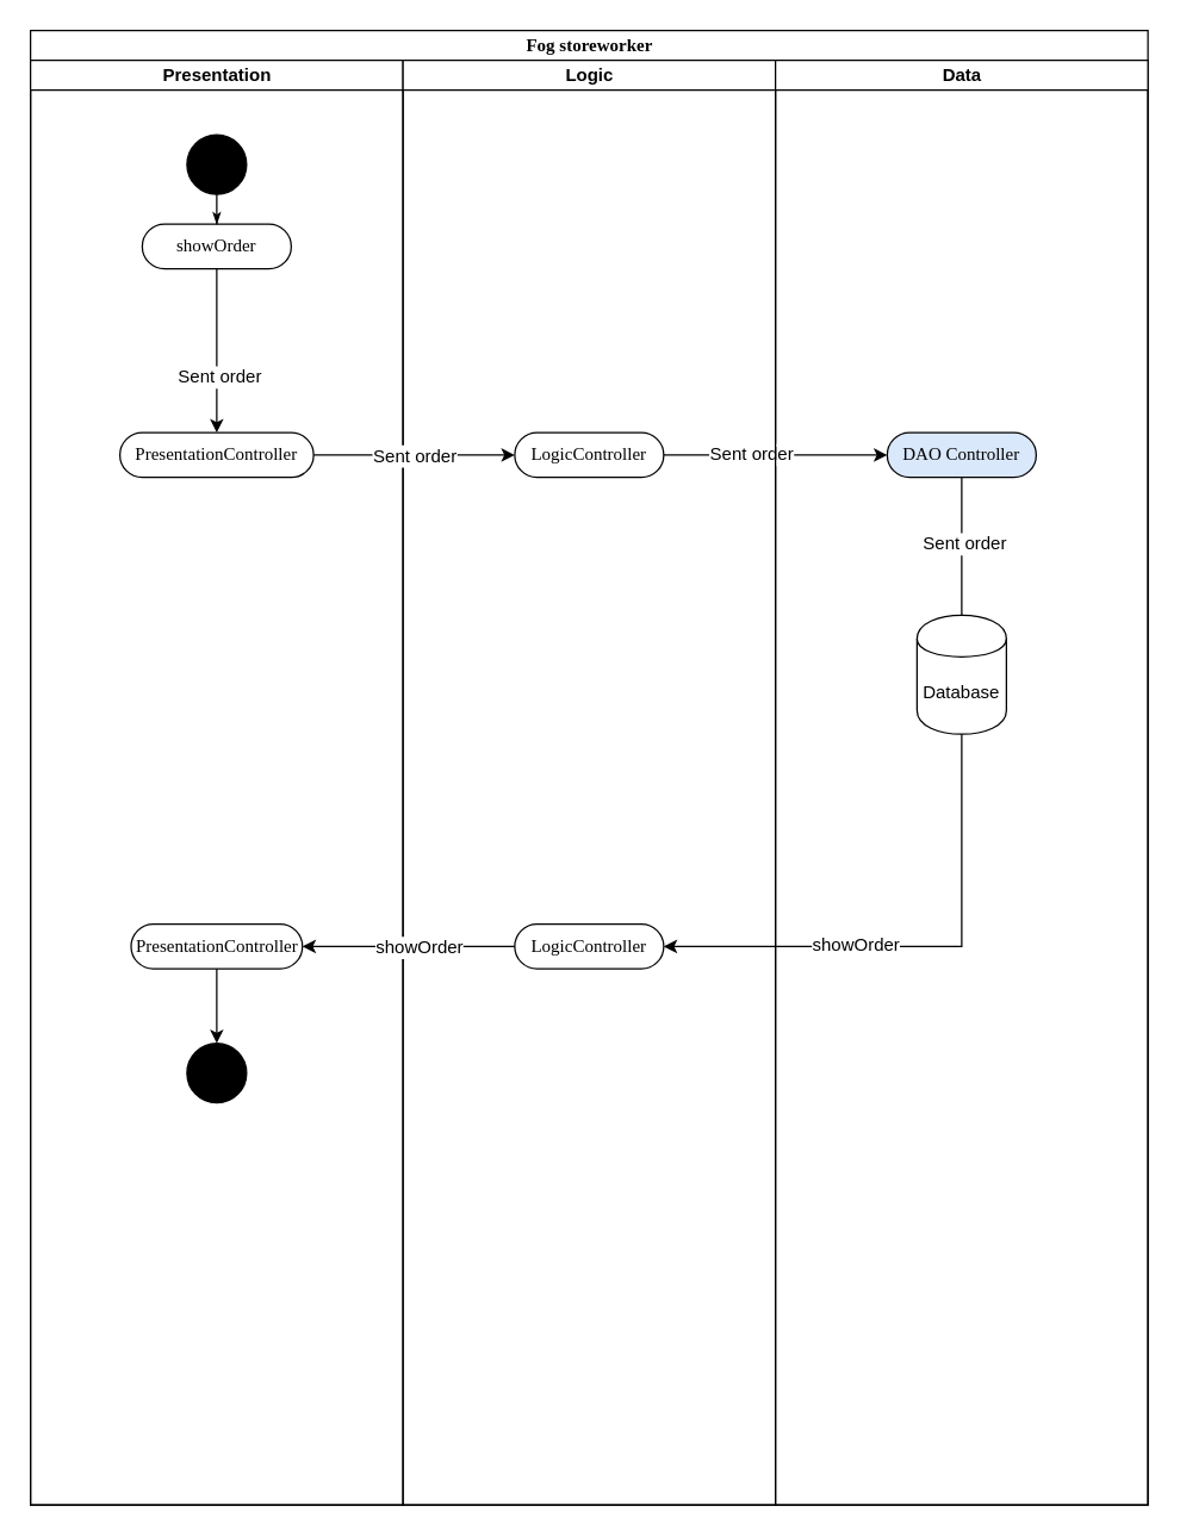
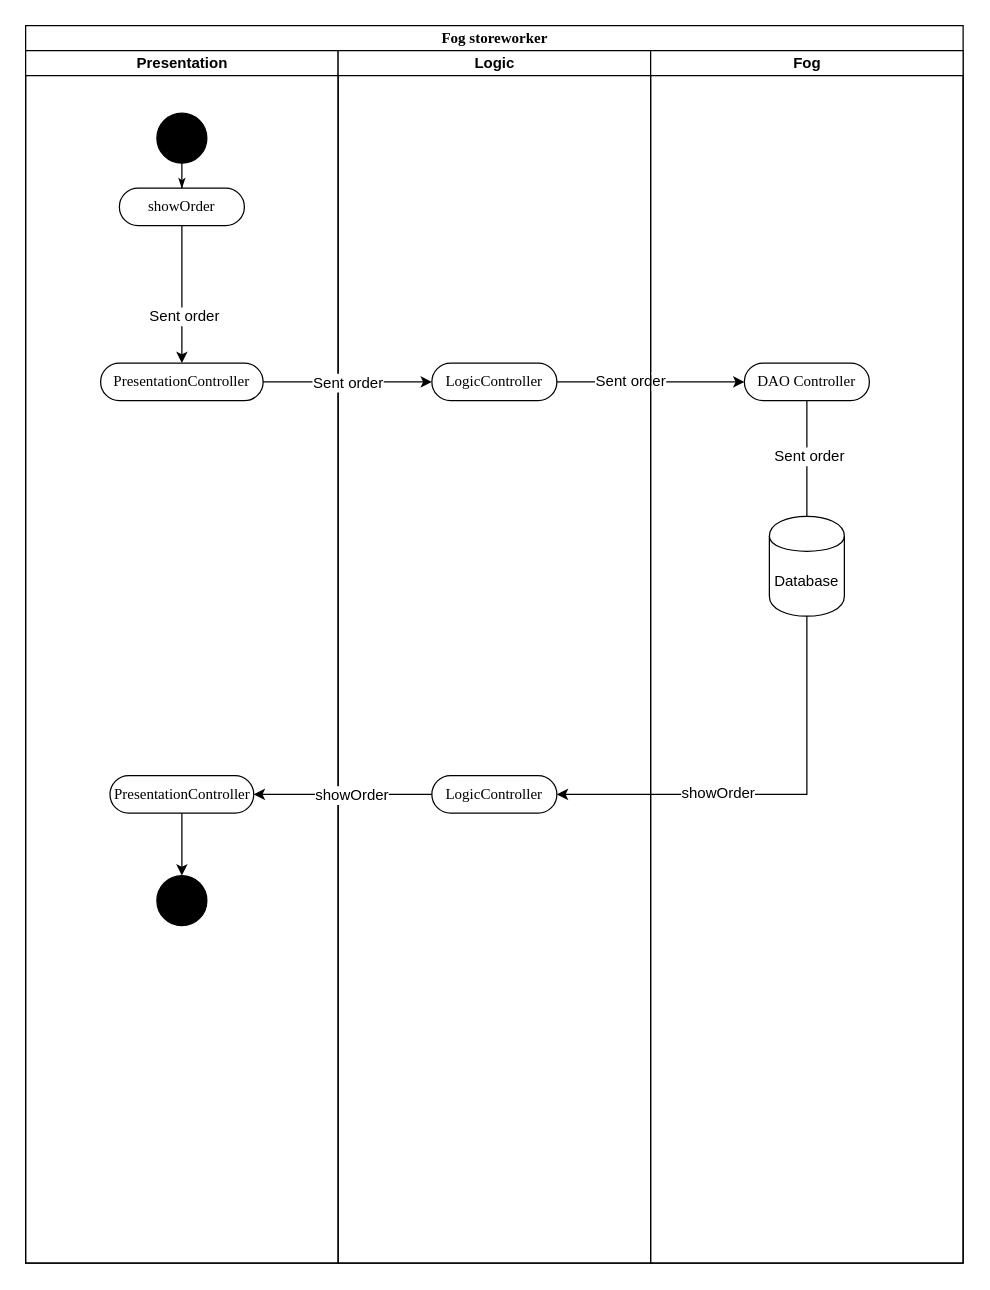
- <mxCell id="18" value="Data" style="swimlane;html=1;startSize=20;" parent="2" vertex="1"><mxGeometry x="500" y="20" width="250" height="970" as="geometry" /></mxCell>
+ <mxCell id="18" value="Fog" style="swimlane;html=1;startSize=20;" parent="2" vertex="1"><mxGeometry x="500" y="20" width="250" height="970" as="geometry" /></mxCell>
- <mxCell id="21" value="DAO Controller" style="rounded=1;whiteSpace=wrap;html=1;shadow=0;comic=0;labelBackgroundColor=none;strokeColor=#000000;strokeWidth=1;fillColor=#dae8fc;fontFamily=Verdana;fontSize=12;fontColor=#000000;align=center;arcSize=50;" vertex="1" parent="18"><mxGeometry x="75" y="250" width="100" height="30" as="geometry" /></mxCell>
+ <mxCell id="21" value="DAO Controller" style="rounded=1;whiteSpace=wrap;html=1;shadow=0;comic=0;labelBackgroundColor=none;strokeColor=#000000;strokeWidth=1;fillColor=#ffffff;fontFamily=Verdana;fontSize=12;fontColor=#000000;align=center;arcSize=50;" vertex="1" parent="18"><mxGeometry x="75" y="250" width="100" height="30" as="geometry" /></mxCell>
